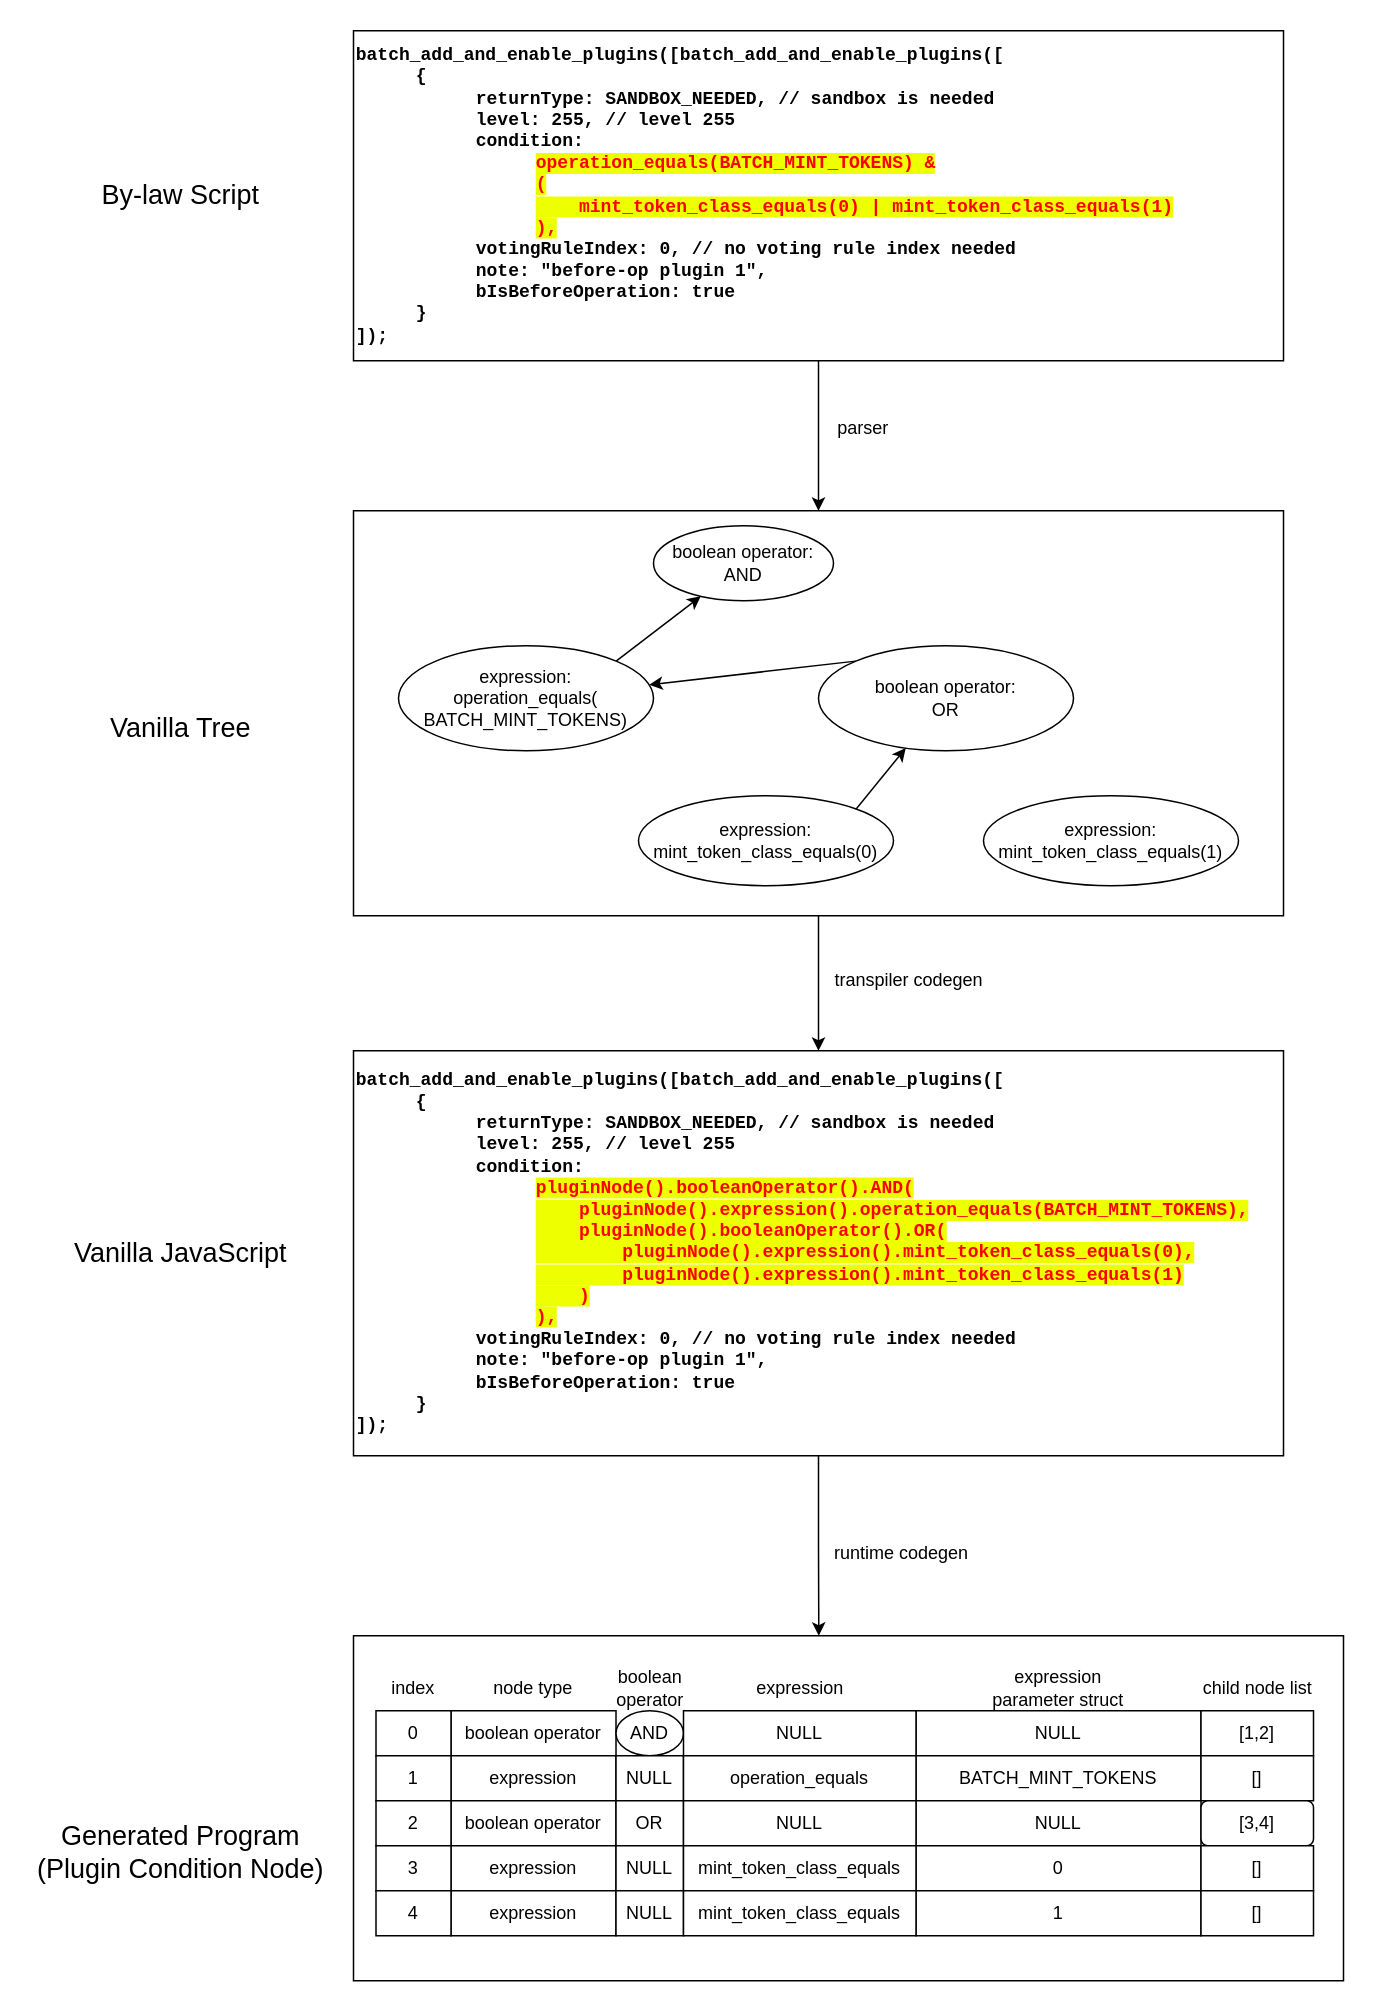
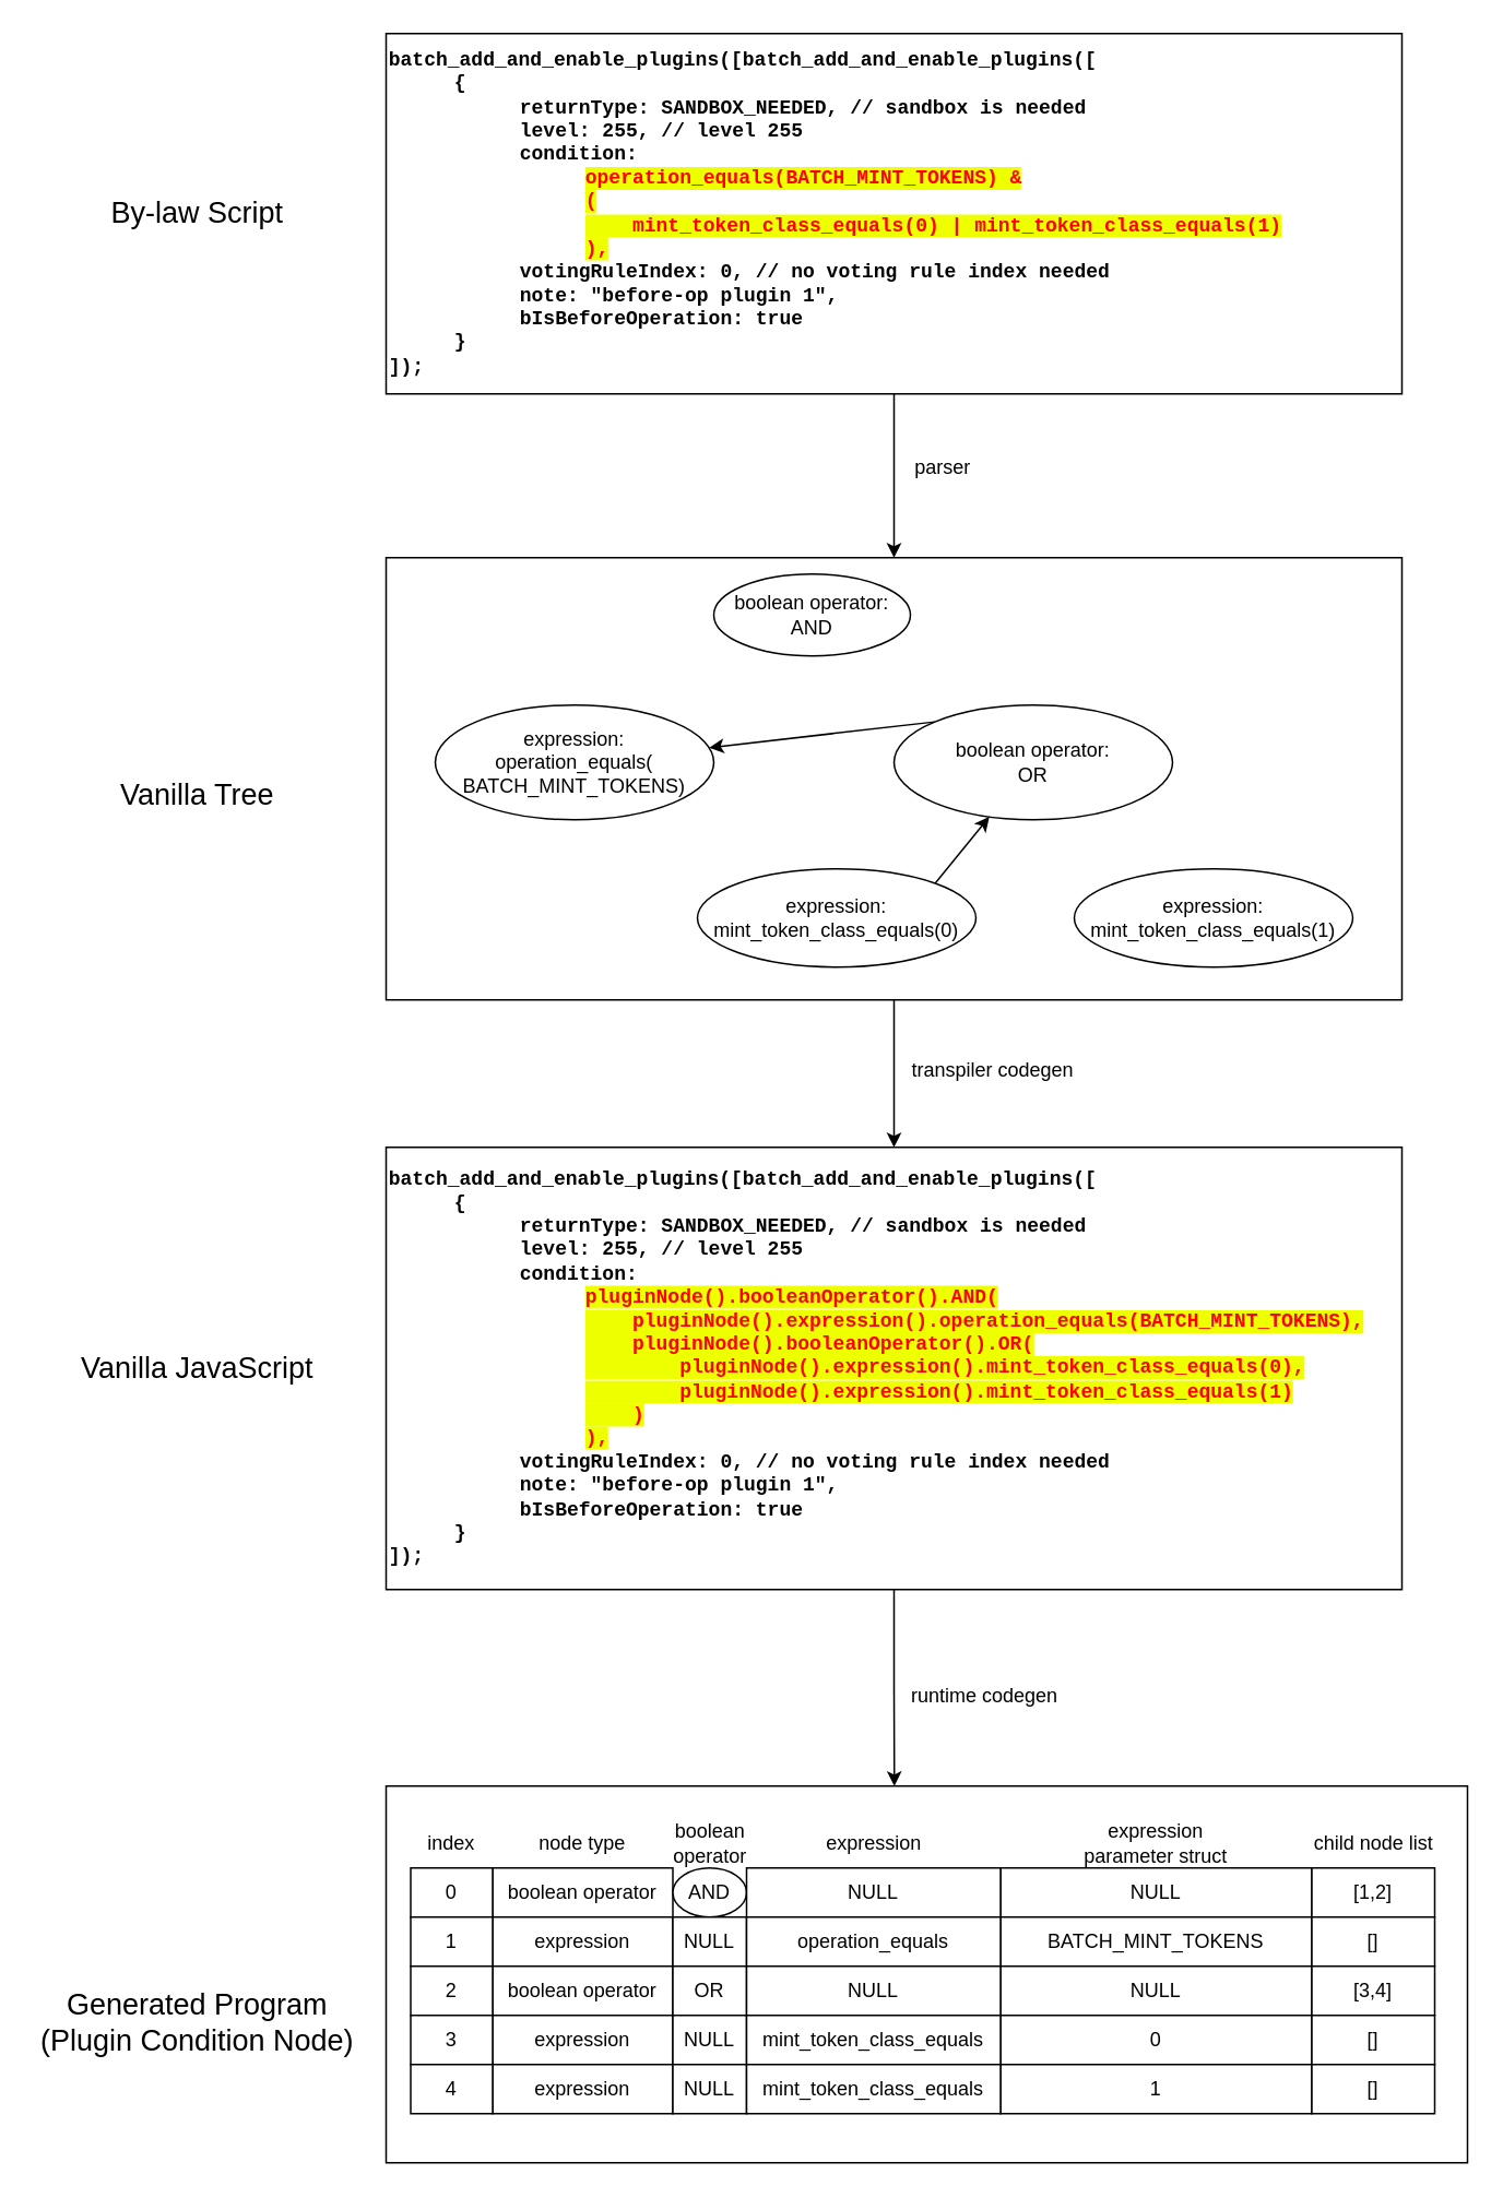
- <mxCell id="13" value="" style="endArrow=classic;html=1;rounded=0;exitX=1;exitY=0;exitDx=0;exitDy=0;" parent="1" source="11" target="10" edge="1"><mxGeometry width="50" height="50" relative="1" as="geometry"><mxPoint x="375" y="470" as="sourcePoint" /><mxPoint x="425" y="420" as="targetPoint" /></mxGeometry></mxCell>
- <mxCell id="45" value="[3,4]" style="whiteSpace=wrap;html=1;rounded=1;" vertex="1" parent="1"><mxGeometry x="800" y="1200" width="75" height="30" as="geometry" /></mxCell>
+ <mxCell id="45" value="[3,4]" style="rounded=0;whiteSpace=wrap;html=1;" vertex="1" parent="1"><mxGeometry x="800" y="1200" width="75" height="30" as="geometry" /></mxCell>
